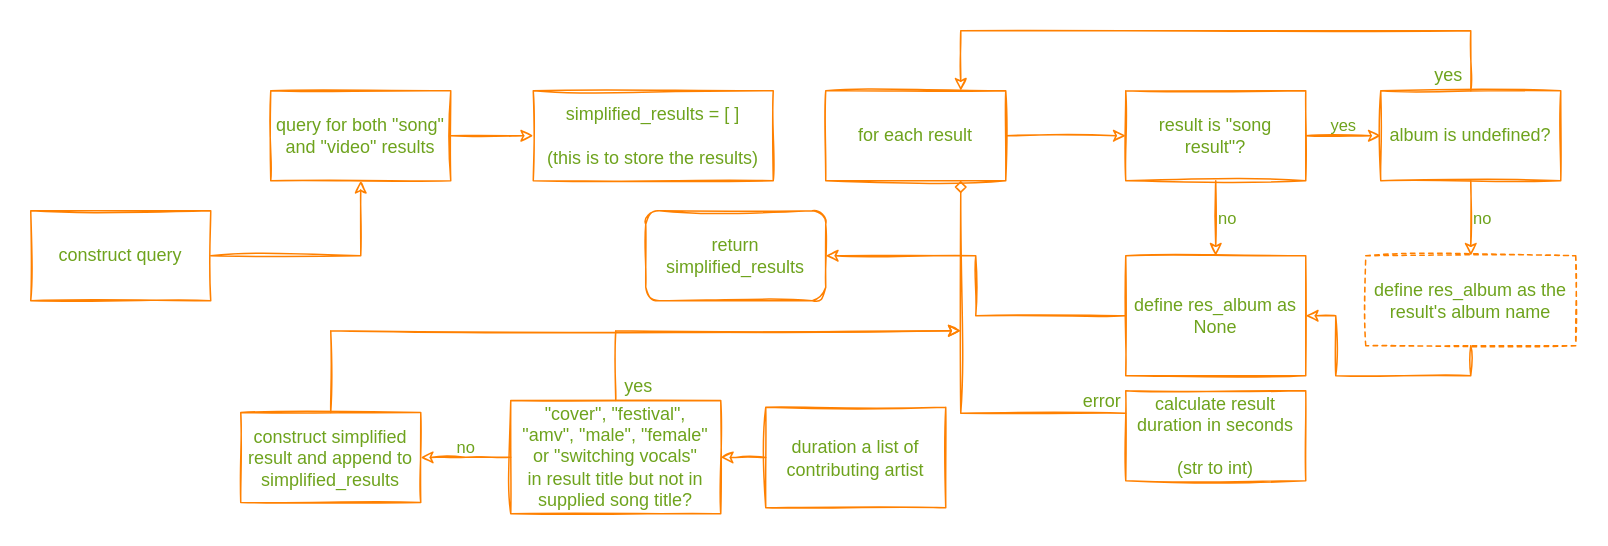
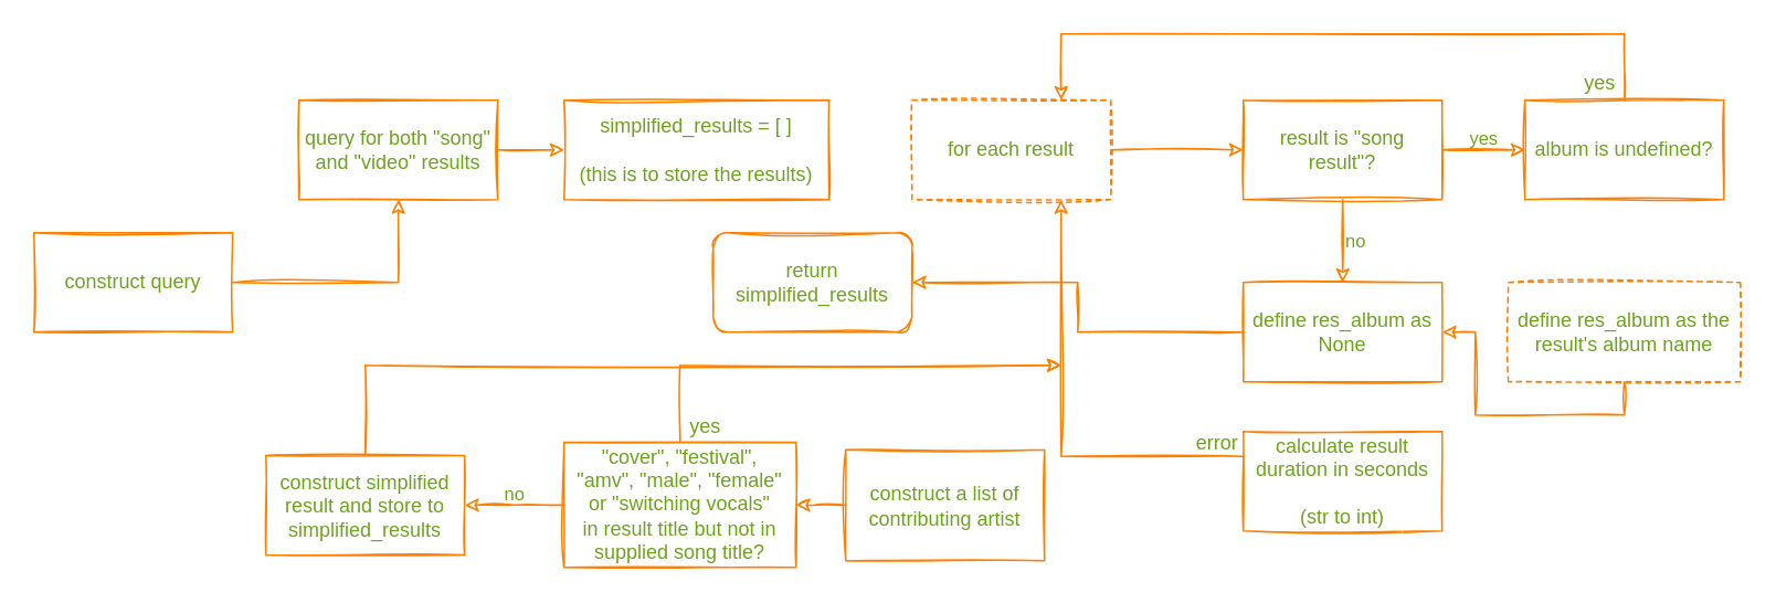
- <mxCell id="6" value="simplified_results = [ ]&lt;br&gt;&lt;br&gt;(this is to store the results)" style="whiteSpace=wrap;html=1;strokeColor=#FF8000;sketch=1;fillOpacity=0;labelBackgroundColor=none;fontColor=#6EA31D;" vertex="1" parent="1"><mxGeometry x="355" y="60" width="160" height="60" as="geometry" /></mxCell>
+ <mxCell id="6" value="simplified_results = [ ]&lt;br&gt;&lt;br&gt;(this is to store the results)" style="whiteSpace=wrap;html=1;strokeColor=#FF8000;sketch=1;fillOpacity=0;labelBackgroundColor=none;fontColor=#6EA31D;" vertex="1" parent="1"><mxGeometry x="340" y="60" width="160" height="60" as="geometry" /></mxCell>
- <mxCell id="9" value="for each result" style="whiteSpace=wrap;html=1;strokeColor=#FF8000;sketch=1;fillOpacity=0;labelBackgroundColor=none;fontColor=#6EA31D;" vertex="1" parent="1"><mxGeometry x="550" y="60" width="120" height="60" as="geometry" /></mxCell>
+ <mxCell id="9" value="for each result" style="whiteSpace=wrap;html=1;strokeColor=#FF8000;sketch=1;fillOpacity=0;labelBackgroundColor=none;fontColor=#6EA31D;dashed=1;" vertex="1" parent="1"><mxGeometry x="550" y="60" width="120" height="60" as="geometry" /></mxCell>
- <mxCell id="8" style="edgeStyle=orthogonalEdgeStyle;rounded=0;orthogonalLoop=1;jettySize=auto;html=1;exitX=0;exitY=0.25;exitDx=0;exitDy=0;entryX=0.75;entryY=1;entryDx=0;entryDy=0;strokeColor=#FF8000;sketch=1;fillOpacity=0;labelBackgroundColor=none;fontColor=#6EA31D;endArrow=diamond;" edge="1" parent="1" source="21" target="9"><mxGeometry relative="1" as="geometry" /></mxCell>
+ <mxCell id="8" style="edgeStyle=orthogonalEdgeStyle;rounded=0;orthogonalLoop=1;jettySize=auto;html=1;exitX=0;exitY=0.25;exitDx=0;exitDy=0;entryX=0.75;entryY=1;entryDx=0;entryDy=0;strokeColor=#FF8000;sketch=1;fillOpacity=0;labelBackgroundColor=none;fontColor=#6EA31D;" edge="1" parent="1" source="21" target="9"><mxGeometry relative="1" as="geometry" /></mxCell>
- <mxCell id="14" value="no" style="edgeStyle=orthogonalEdgeStyle;rounded=0;orthogonalLoop=1;jettySize=auto;html=1;align=left;strokeColor=#FF8000;sketch=1;fillOpacity=0;labelBackgroundColor=none;fontColor=#6EA31D;" edge="1" parent="1" source="15" target="18"><mxGeometry relative="1" as="geometry" /></mxCell>
- <mxCell id="20" value="define res_album as&lt;br&gt;None" style="whiteSpace=wrap;html=1;strokeColor=#FF8000;sketch=1;fillOpacity=0;labelBackgroundColor=none;fontColor=#6EA31D;" vertex="1" parent="1"><mxGeometry x="750" y="170" width="120" height="80" as="geometry" /></mxCell>
+ <mxCell id="20" value="define res_album as&lt;br&gt;None" style="whiteSpace=wrap;html=1;strokeColor=#FF8000;sketch=1;fillOpacity=0;labelBackgroundColor=none;fontColor=#6EA31D;" vertex="1" parent="1"><mxGeometry x="750" y="170" width="120" height="60" as="geometry" /></mxCell>
- <mxCell id="30" value="construct simplified result and append to simplified_results" style="whiteSpace=wrap;html=1;strokeColor=#FF8000;sketch=1;fillOpacity=0;labelBackgroundColor=none;fontColor=#6EA31D;" vertex="1" parent="1"><mxGeometry x="160" y="274.5" width="120" height="60" as="geometry" /></mxCell>
+ <mxCell id="30" value="construct simplified result and store to simplified_results" style="whiteSpace=wrap;html=1;strokeColor=#FF8000;sketch=1;fillOpacity=0;labelBackgroundColor=none;fontColor=#6EA31D;" vertex="1" parent="1"><mxGeometry x="160" y="274.5" width="120" height="60" as="geometry" /></mxCell>
- <mxCell id="24" value="duration a list of contributing artist" style="whiteSpace=wrap;html=1;strokeColor=#FF8000;sketch=1;fillOpacity=0;labelBackgroundColor=none;fontColor=#6EA31D;" vertex="1" parent="1"><mxGeometry x="510" y="271" width="120" height="67" as="geometry" /></mxCell>
+ <mxCell id="24" value="construct a list of contributing artist" style="whiteSpace=wrap;html=1;strokeColor=#FF8000;sketch=1;fillOpacity=0;labelBackgroundColor=none;fontColor=#6EA31D;" vertex="1" parent="1"><mxGeometry x="510" y="271" width="120" height="67" as="geometry" /></mxCell>
